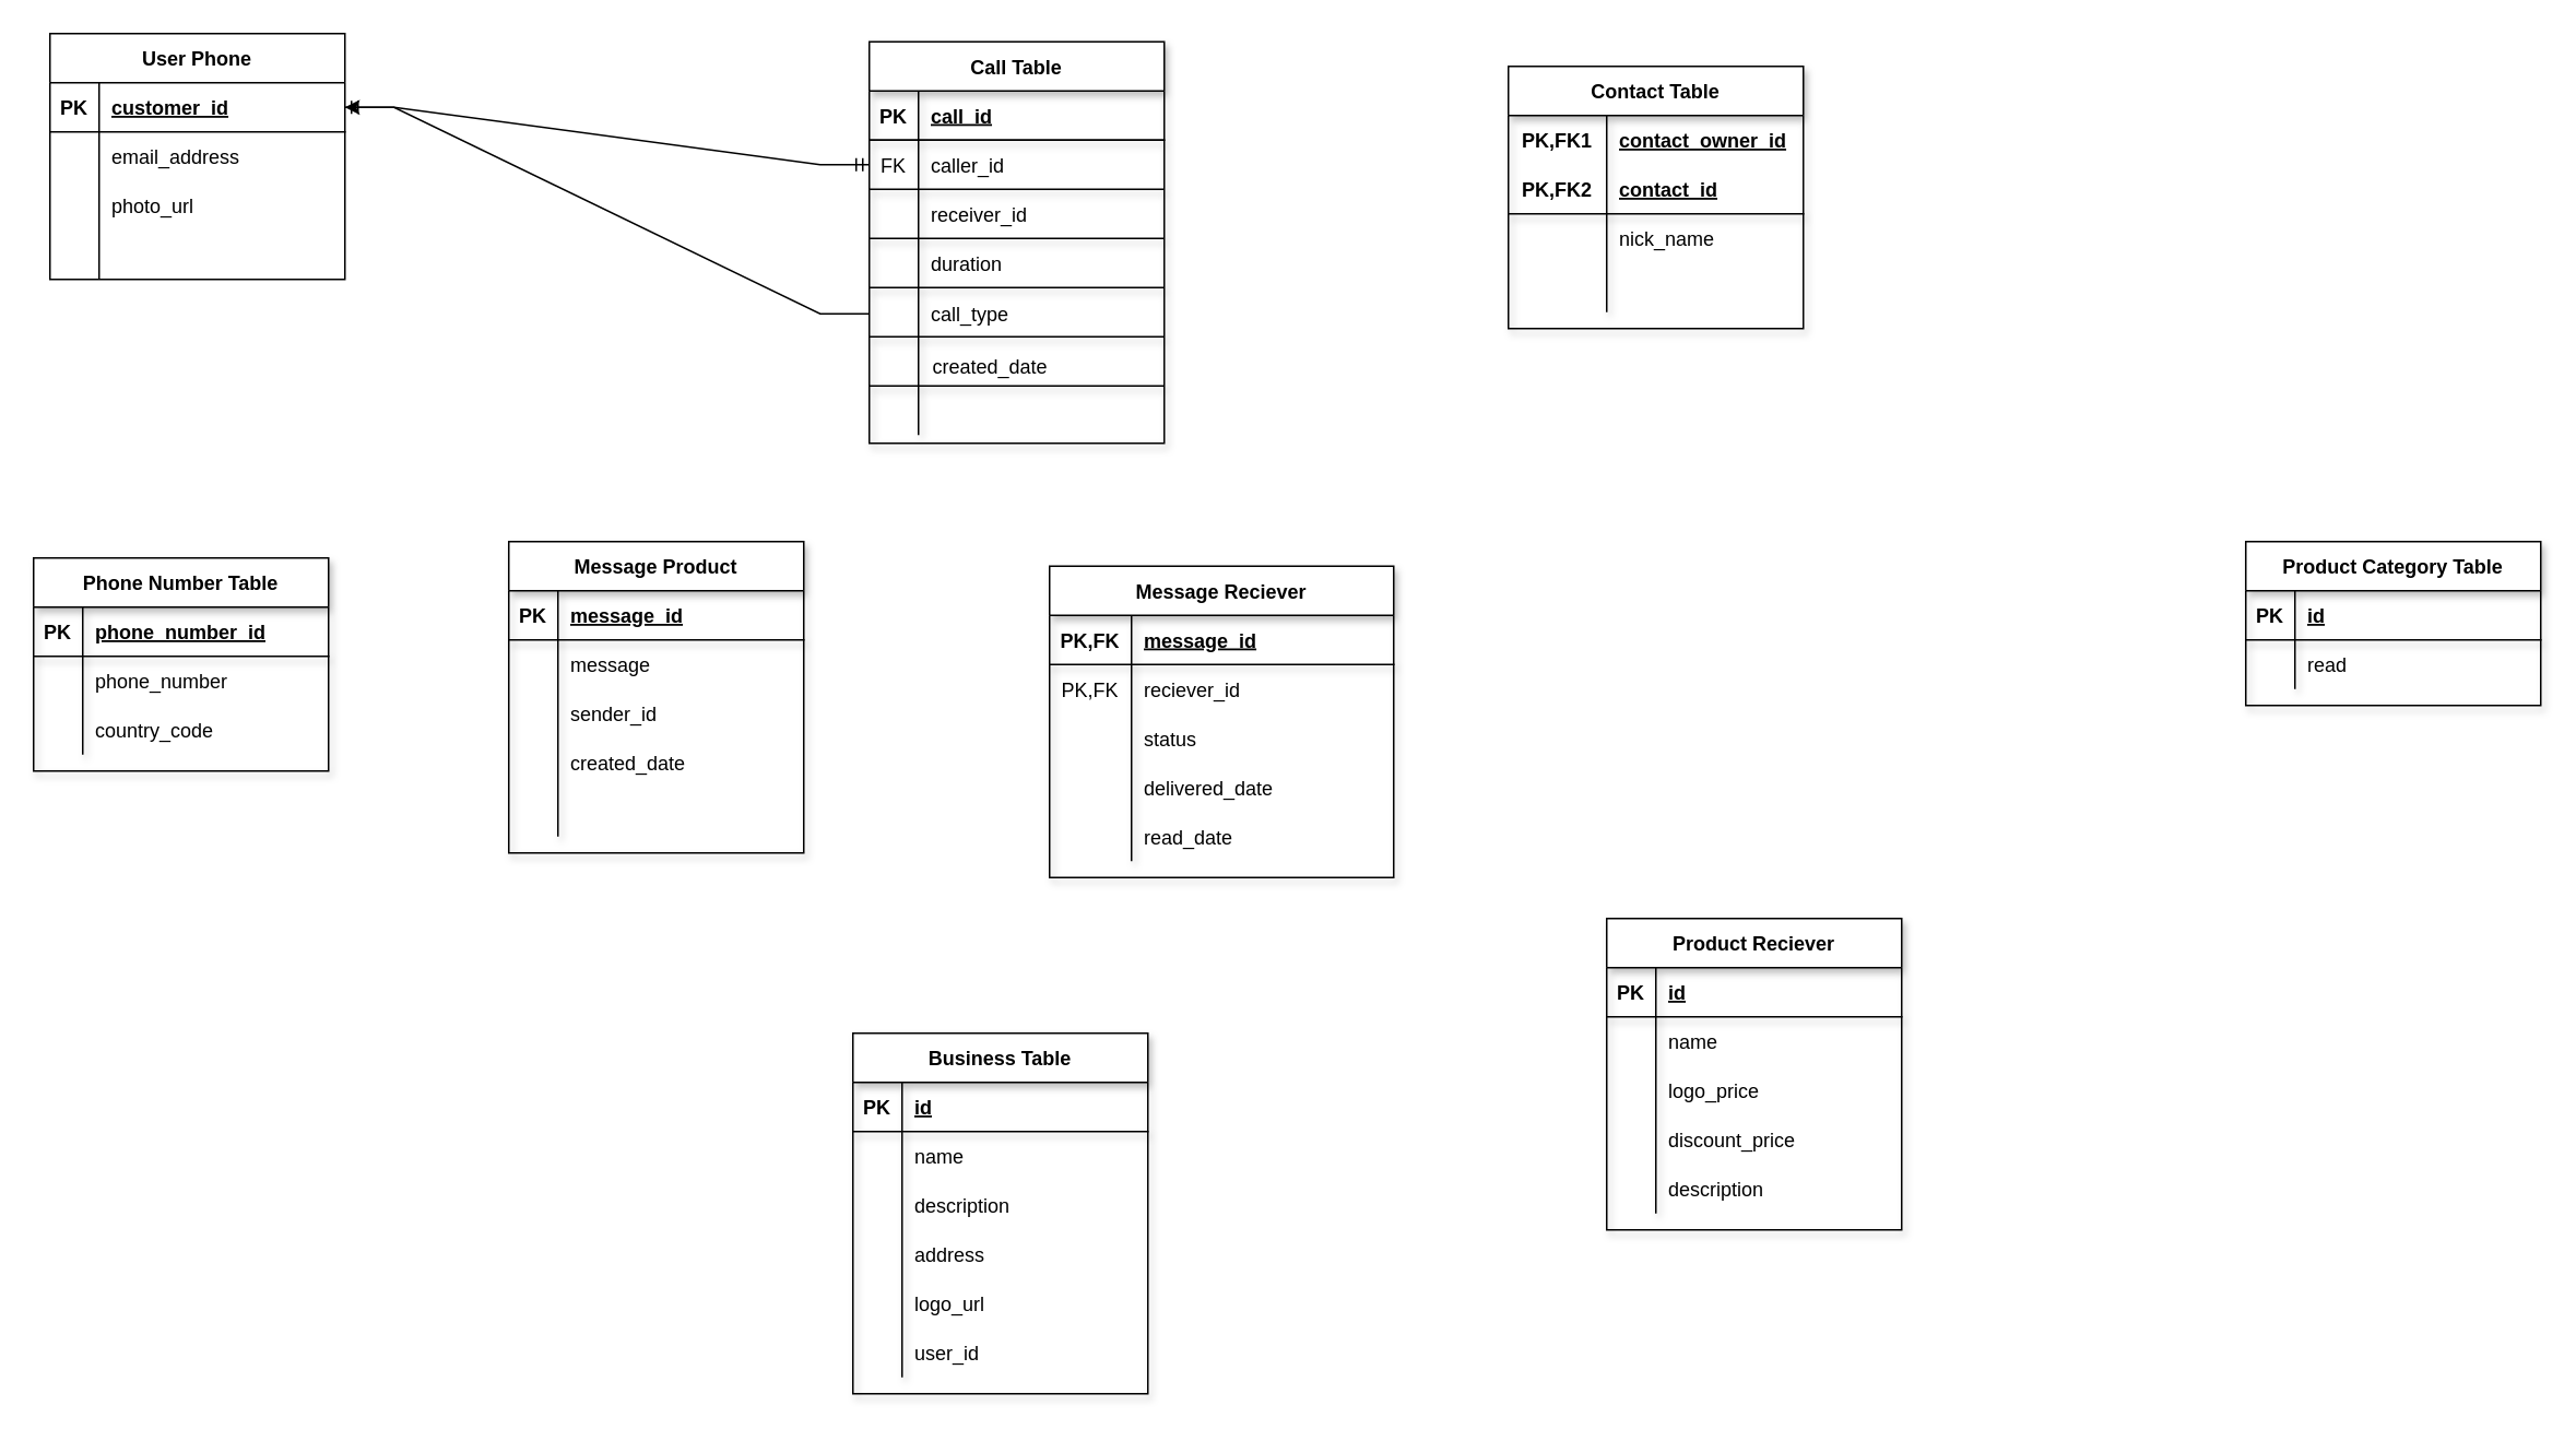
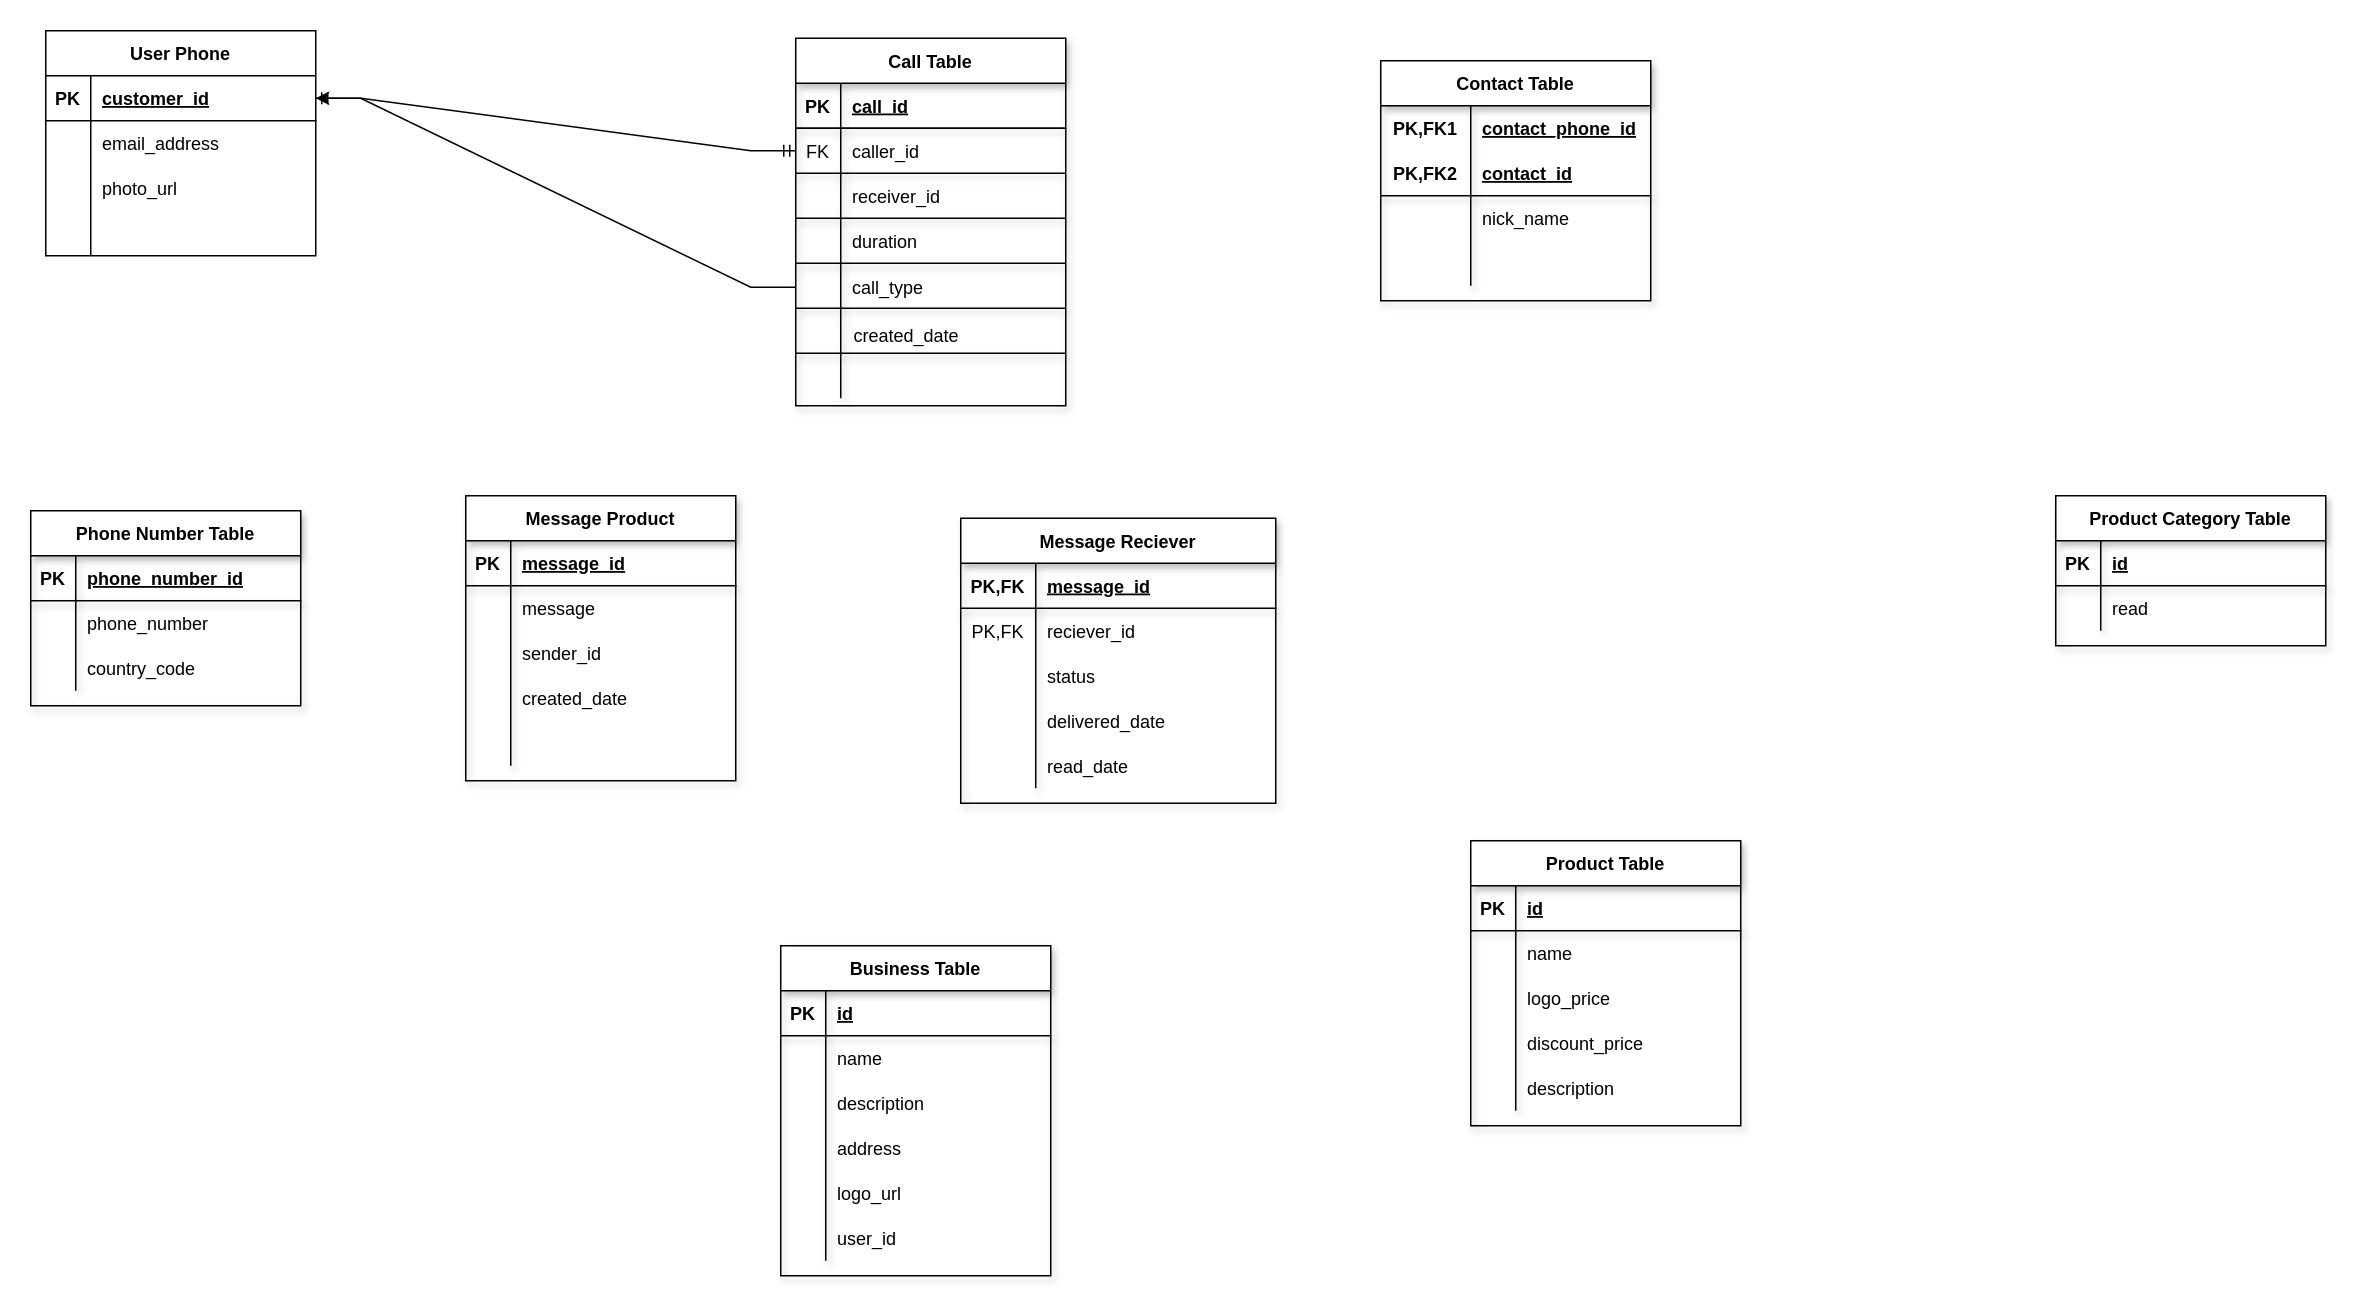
- <mxCell id="132" value="contact_owner_id" style="shape=partialRectangle;connectable=0;fillColor=none;top=0;left=0;bottom=0;right=0;align=left;spacingLeft=6;fontStyle=5;overflow=hidden;rounded=0;shadow=1;sketch=0;" vertex="1" parent="130"><mxGeometry x="60" width="120" height="30" as="geometry"><mxRectangle width="120" height="30" as="alternateBounds" /></mxGeometry></mxCell>
+ <mxCell id="132" value="contact_phone_id" style="shape=partialRectangle;connectable=0;fillColor=none;top=0;left=0;bottom=0;right=0;align=left;spacingLeft=6;fontStyle=5;overflow=hidden;rounded=0;shadow=1;sketch=0;" vertex="1" parent="130"><mxGeometry x="60" width="120" height="30" as="geometry"><mxRectangle width="120" height="30" as="alternateBounds" /></mxGeometry></mxCell>
- <mxCell id="106" value="Product Reciever" style="shape=table;startSize=30;container=1;collapsible=1;childLayout=tableLayout;fixedRows=1;rowLines=0;fontStyle=1;align=center;resizeLast=1;rounded=0;shadow=1;sketch=0;" vertex="1" parent="1"><mxGeometry x="980" y="560" width="180" height="190" as="geometry" /></mxCell>
+ <mxCell id="106" value="Product Table" style="shape=table;startSize=30;container=1;collapsible=1;childLayout=tableLayout;fixedRows=1;rowLines=0;fontStyle=1;align=center;resizeLast=1;rounded=0;shadow=1;sketch=0;" vertex="1" parent="1"><mxGeometry x="980" y="560" width="180" height="190" as="geometry" /></mxCell>
